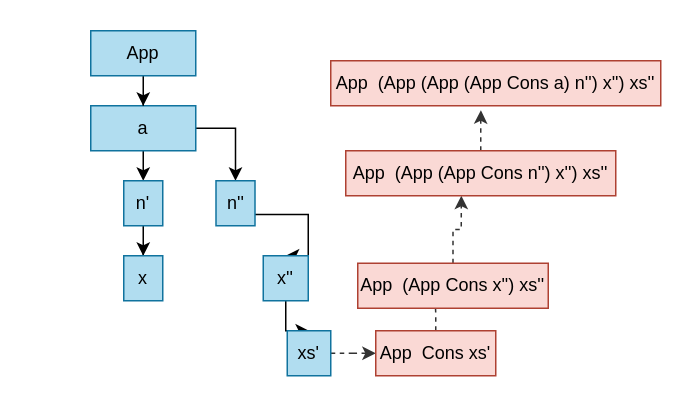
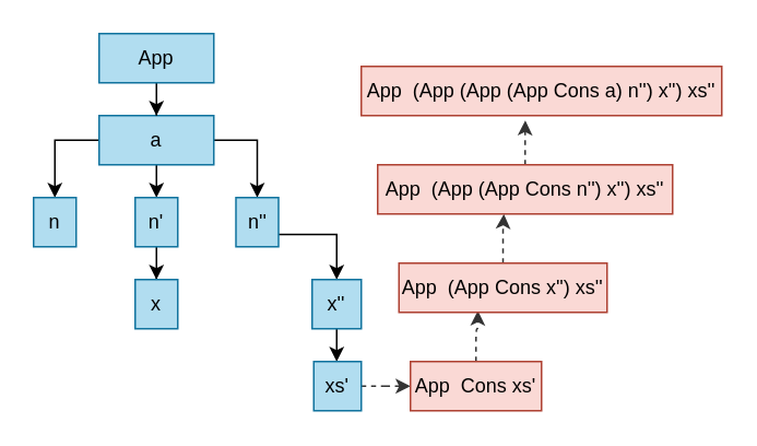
+ <mxCell id="4" style="edgeStyle=orthogonalEdgeStyle;rounded=0;orthogonalLoop=1;jettySize=auto;html=1;entryX=0.5;entryY=0;entryDx=0;entryDy=0;" edge="1" parent="1" source="5" target="10"><mxGeometry relative="1" as="geometry" /></mxCell>
+ <mxCell id="10" value="n" style="rounded=0;whiteSpace=wrap;html=1;fillColor=#b1ddf0;strokeColor=#10739e;" vertex="1" parent="1"><mxGeometry x="20" y="120" width="26" height="30" as="geometry" /></mxCell>
- <mxCell id="15" value="x''" style="rounded=0;whiteSpace=wrap;html=1;fillColor=#b1ddf0;strokeColor=#10739e;" vertex="1" parent="1"><mxGeometry x="175" y="170" width="30" height="30" as="geometry" /></mxCell>
+ <mxCell id="15" value="x''" style="rounded=0;whiteSpace=wrap;html=1;fillColor=#b1ddf0;strokeColor=#10739e;" vertex="1" parent="1"><mxGeometry x="190" y="170" width="30" height="30" as="geometry" /></mxCell>
- <mxCell id="21" value="App&amp;nbsp; (App Cons x'') xs''" style="rounded=0;whiteSpace=wrap;html=1;fillColor=#fad9d5;strokeColor=#ae4132;" vertex="1" parent="1"><mxGeometry x="238" y="175" width="127" height="30" as="geometry" /></mxCell>
+ <mxCell id="21" value="App&amp;nbsp; (App Cons x'') xs''" style="rounded=0;whiteSpace=wrap;html=1;fillColor=#fad9d5;strokeColor=#ae4132;" vertex="1" parent="1"><mxGeometry x="243" y="160" width="127" height="30" as="geometry" /></mxCell>
